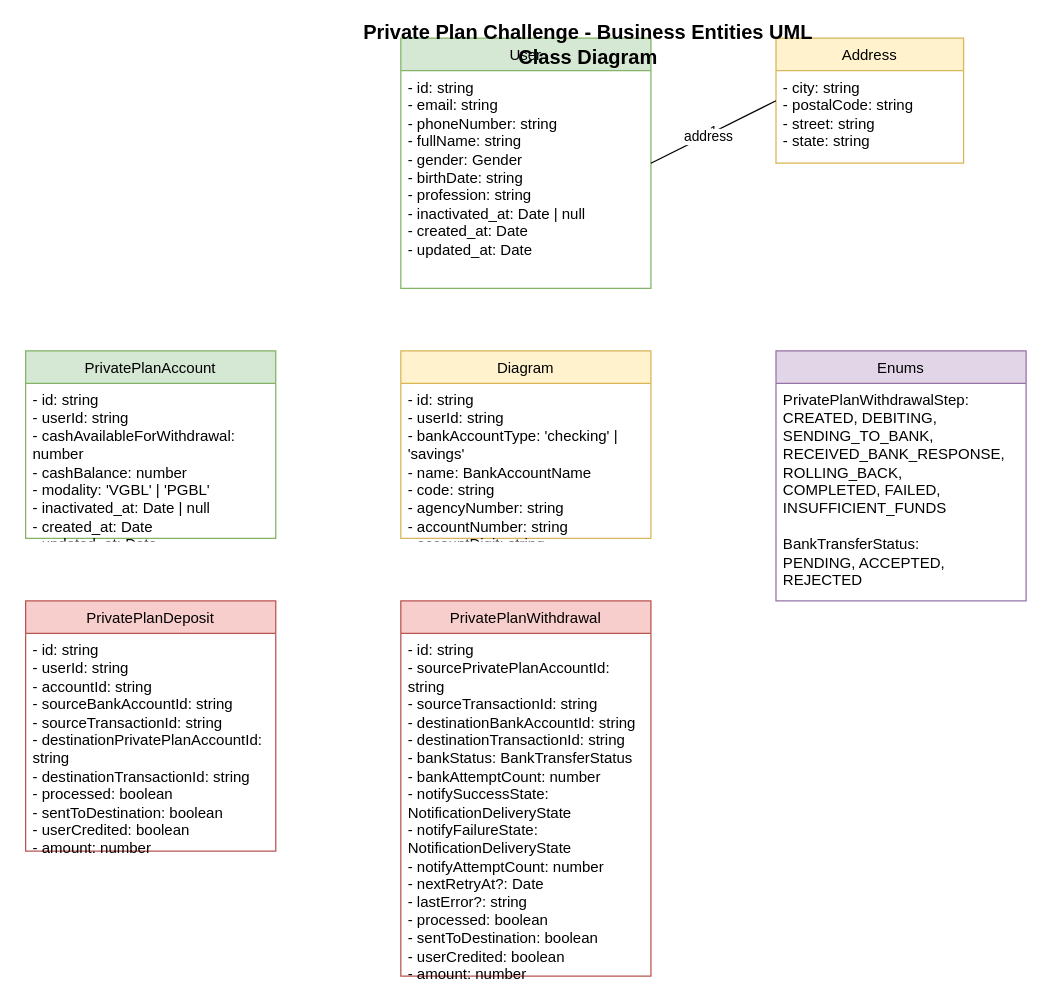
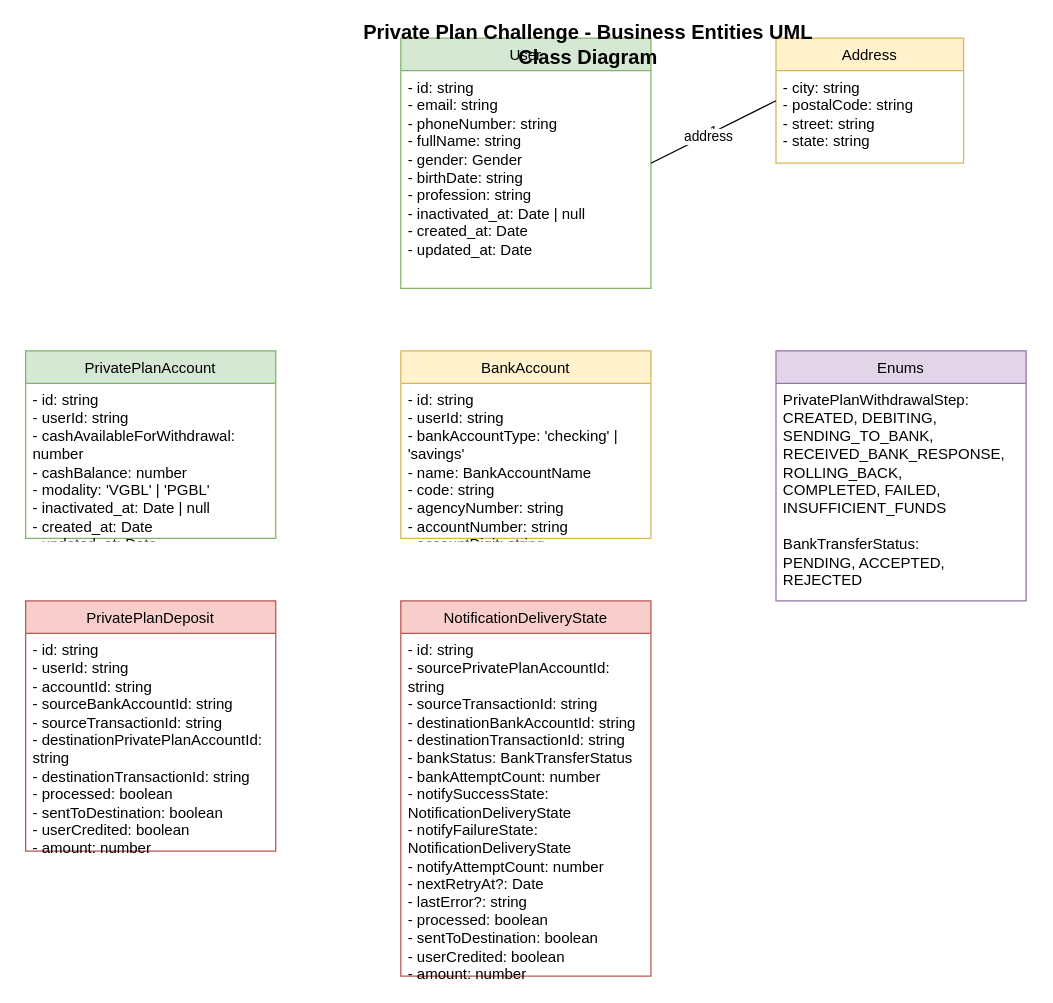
- <mxCell id="6" value="Diagram" style="swimlane;fontStyle=0;align=center;verticalAlign=top;childLayout=stackLayout;horizontal=1;startSize=26;horizontalStack=0;resizeParent=1;resizeParentMax=0;resizeLast=0;collapsible=1;marginBottom=0;whiteSpace=wrap;html=1;fillColor=#fff2cc;strokeColor=#d6b656;" vertex="1" parent="1"><mxGeometry x="320" y="280" width="200" height="150" as="geometry" /></mxCell>
+ <mxCell id="6" value="BankAccount" style="swimlane;fontStyle=0;align=center;verticalAlign=top;childLayout=stackLayout;horizontal=1;startSize=26;horizontalStack=0;resizeParent=1;resizeParentMax=0;resizeLast=0;collapsible=1;marginBottom=0;whiteSpace=wrap;html=1;fillColor=#fff2cc;strokeColor=#d6b656;" vertex="1" parent="1"><mxGeometry x="320" y="280" width="200" height="150" as="geometry" /></mxCell>
- <mxCell id="12" value="PrivatePlanWithdrawal" style="swimlane;fontStyle=0;align=center;verticalAlign=top;childLayout=stackLayout;horizontal=1;startSize=26;horizontalStack=0;resizeParent=1;resizeParentMax=0;resizeLast=0;collapsible=1;marginBottom=0;whiteSpace=wrap;html=1;fillColor=#f8cecc;strokeColor=#b85450;" vertex="1" parent="1"><mxGeometry x="320" y="480" width="200" height="300" as="geometry" /></mxCell>
+ <mxCell id="12" value="NotificationDeliveryState" style="swimlane;fontStyle=0;align=center;verticalAlign=top;childLayout=stackLayout;horizontal=1;startSize=26;horizontalStack=0;resizeParent=1;resizeParentMax=0;resizeLast=0;collapsible=1;marginBottom=0;whiteSpace=wrap;html=1;fillColor=#f8cecc;strokeColor=#b85450;" vertex="1" parent="1"><mxGeometry x="320" y="480" width="200" height="300" as="geometry" /></mxCell>
